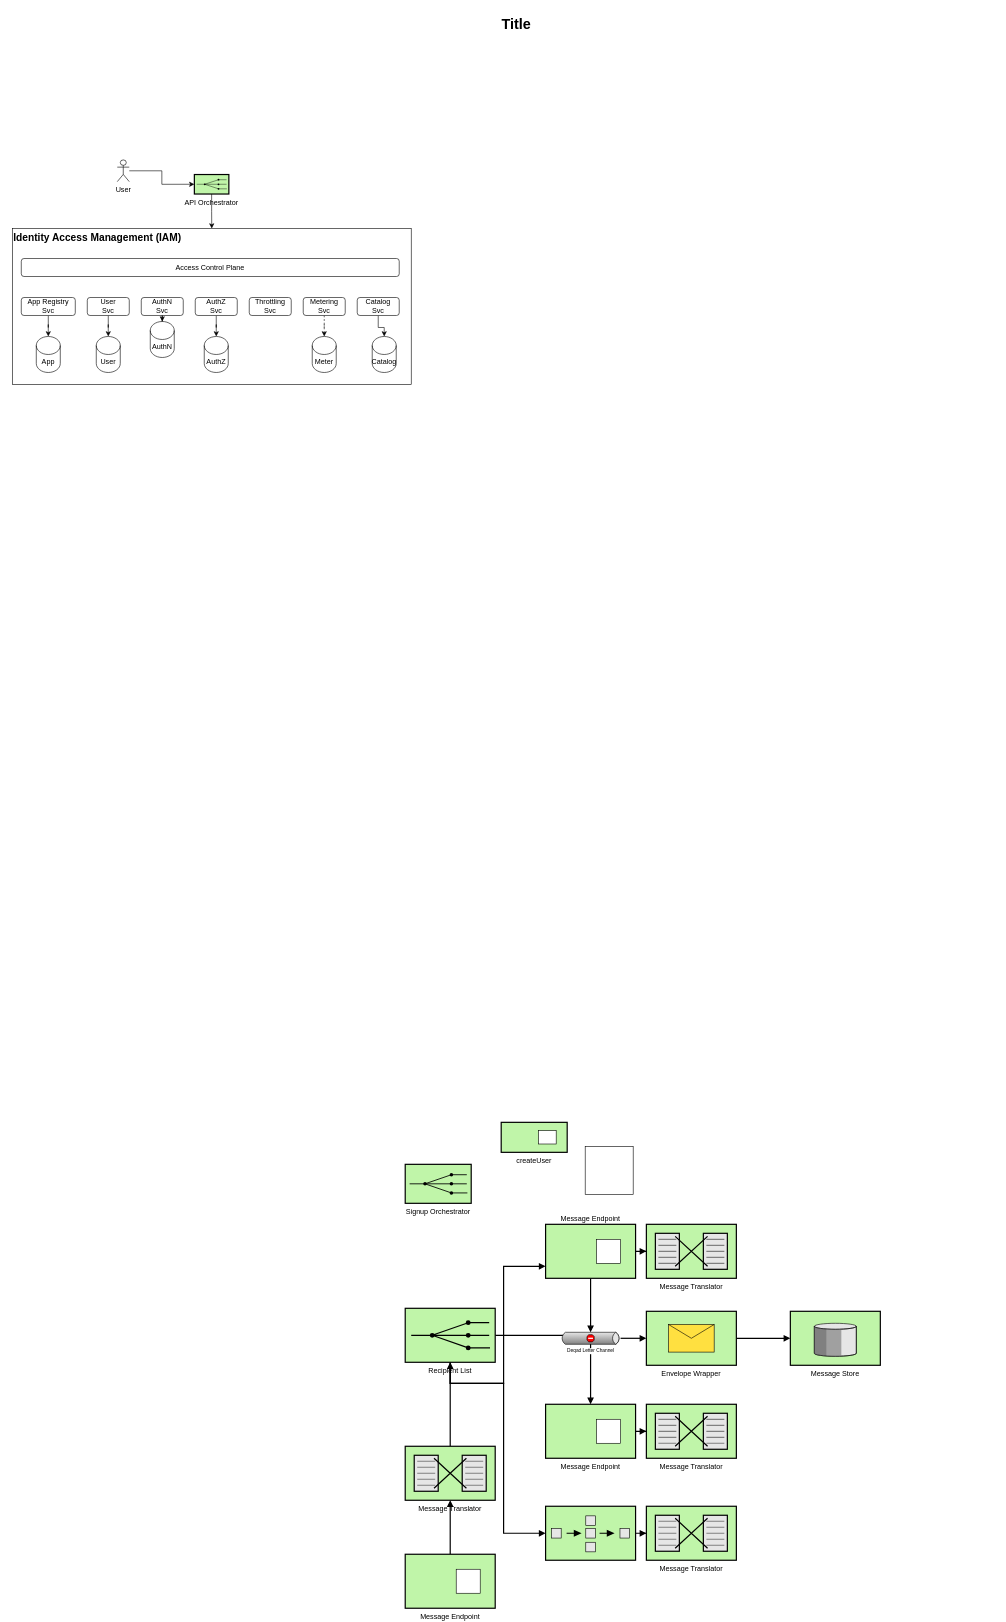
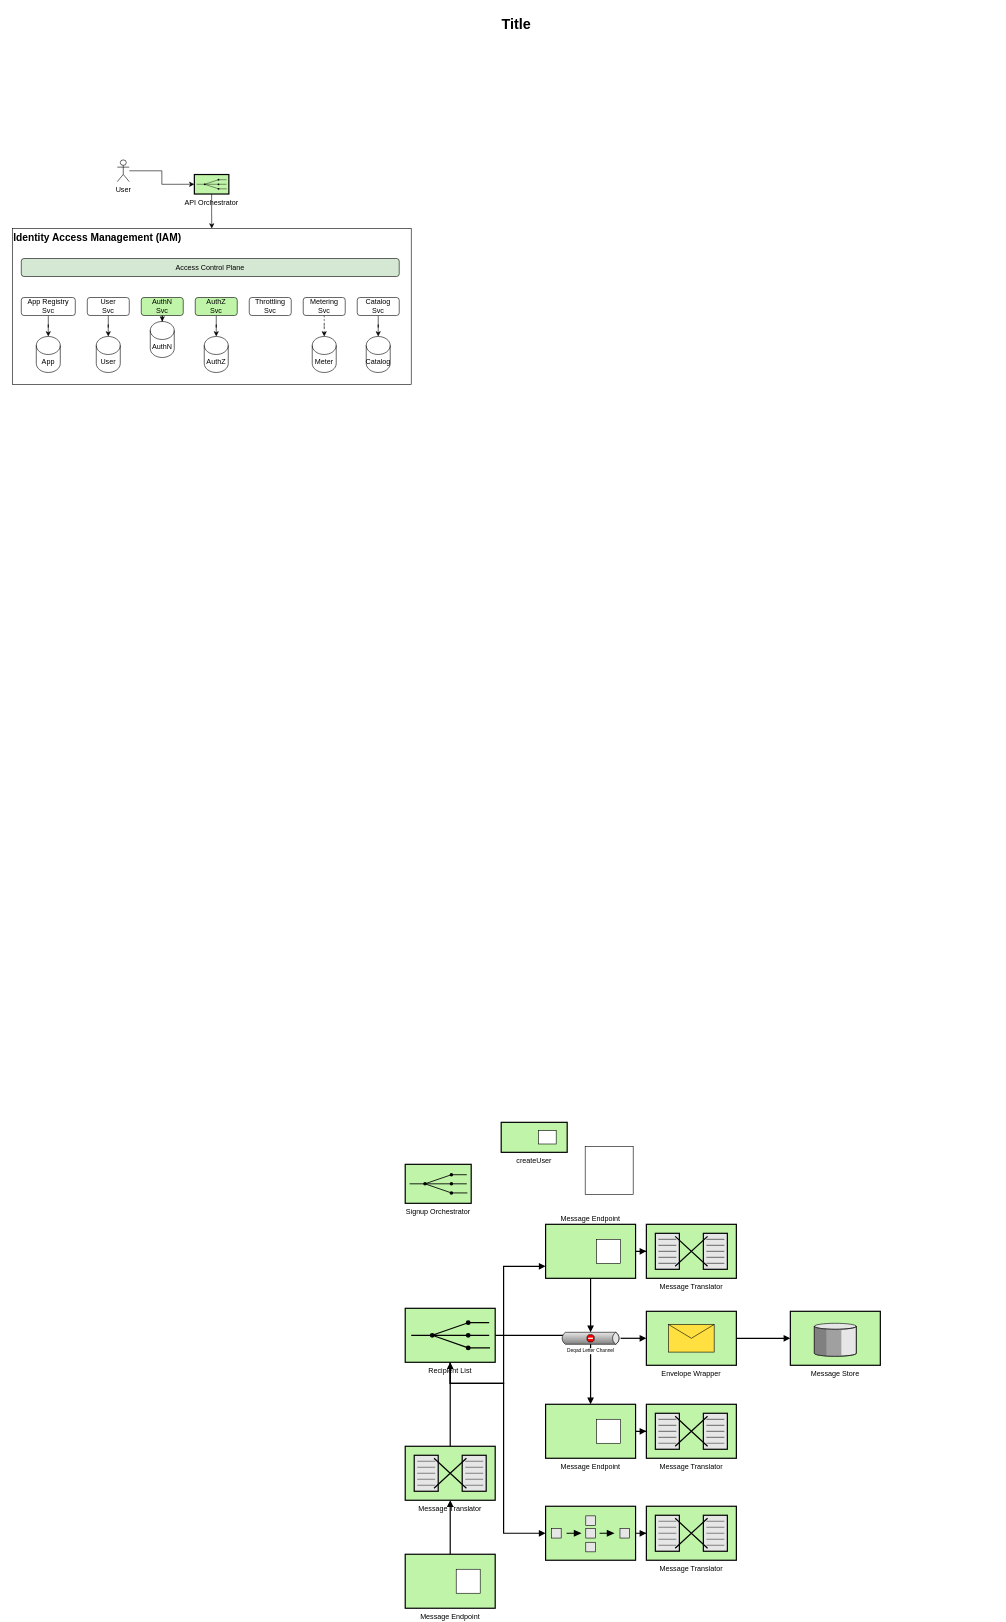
- <mxCell id="57" value="Access Control Plane" style="rounded=1;whiteSpace=wrap;html=1;" vertex="1" parent="1"><mxGeometry x="35" y="430" width="630" height="30" as="geometry" /></mxCell>
+ <mxCell id="57" value="Access Control Plane" style="rounded=1;whiteSpace=wrap;html=1;fillColor=#d5e8d4;" vertex="1" parent="1"><mxGeometry x="35" y="430" width="630" height="30" as="geometry" /></mxCell>
- <mxCell id="39" value="AuthN&lt;br&gt;Svc" style="rounded=1;whiteSpace=wrap;html=1;" vertex="1" parent="1"><mxGeometry x="235" y="495" width="70" height="30" as="geometry" /></mxCell>
+ <mxCell id="39" value="AuthN&lt;br&gt;Svc" style="rounded=1;whiteSpace=wrap;html=1;fillColor=#c0f5a9;" vertex="1" parent="1"><mxGeometry x="235" y="495" width="70" height="30" as="geometry" /></mxCell>
- <mxCell id="41" value="AuthZ&lt;br&gt;Svc" style="rounded=1;whiteSpace=wrap;html=1;" vertex="1" parent="1"><mxGeometry x="325" y="495" width="70" height="30" as="geometry" /></mxCell>
+ <mxCell id="41" value="AuthZ&lt;br&gt;Svc" style="rounded=1;whiteSpace=wrap;html=1;fillColor=#c0f5a9;" vertex="1" parent="1"><mxGeometry x="325" y="495" width="70" height="30" as="geometry" /></mxCell>
- <mxCell id="48" value="Catalog" style="shape=cylinder3;whiteSpace=wrap;html=1;boundedLbl=1;backgroundOutline=1;size=15;" vertex="1" parent="1"><mxGeometry x="620" y="560" width="40" height="60" as="geometry" /></mxCell>
+ <mxCell id="48" value="Catalog" style="shape=cylinder3;whiteSpace=wrap;html=1;boundedLbl=1;backgroundOutline=1;size=15;" vertex="1" parent="1"><mxGeometry x="610" y="560" width="40" height="60" as="geometry" /></mxCell>
